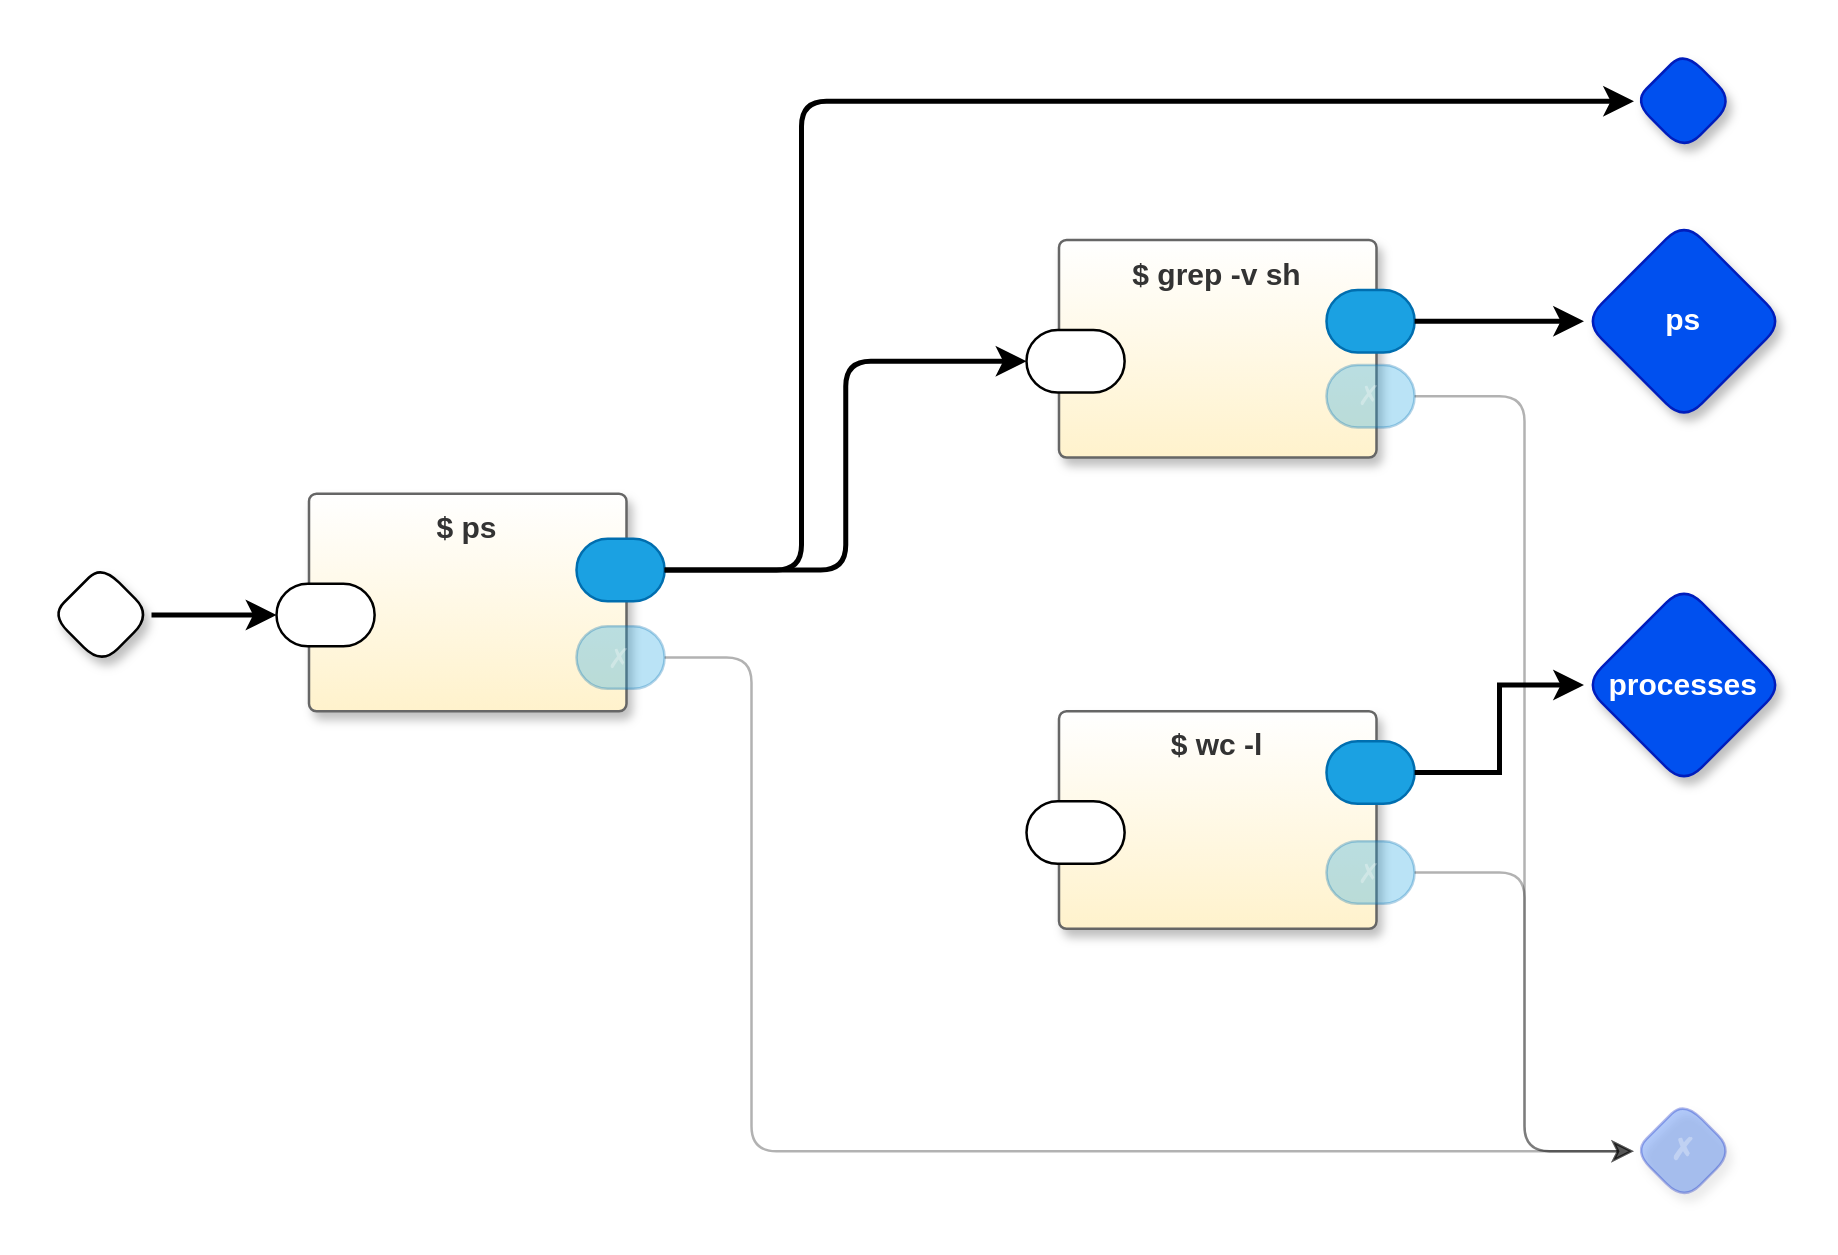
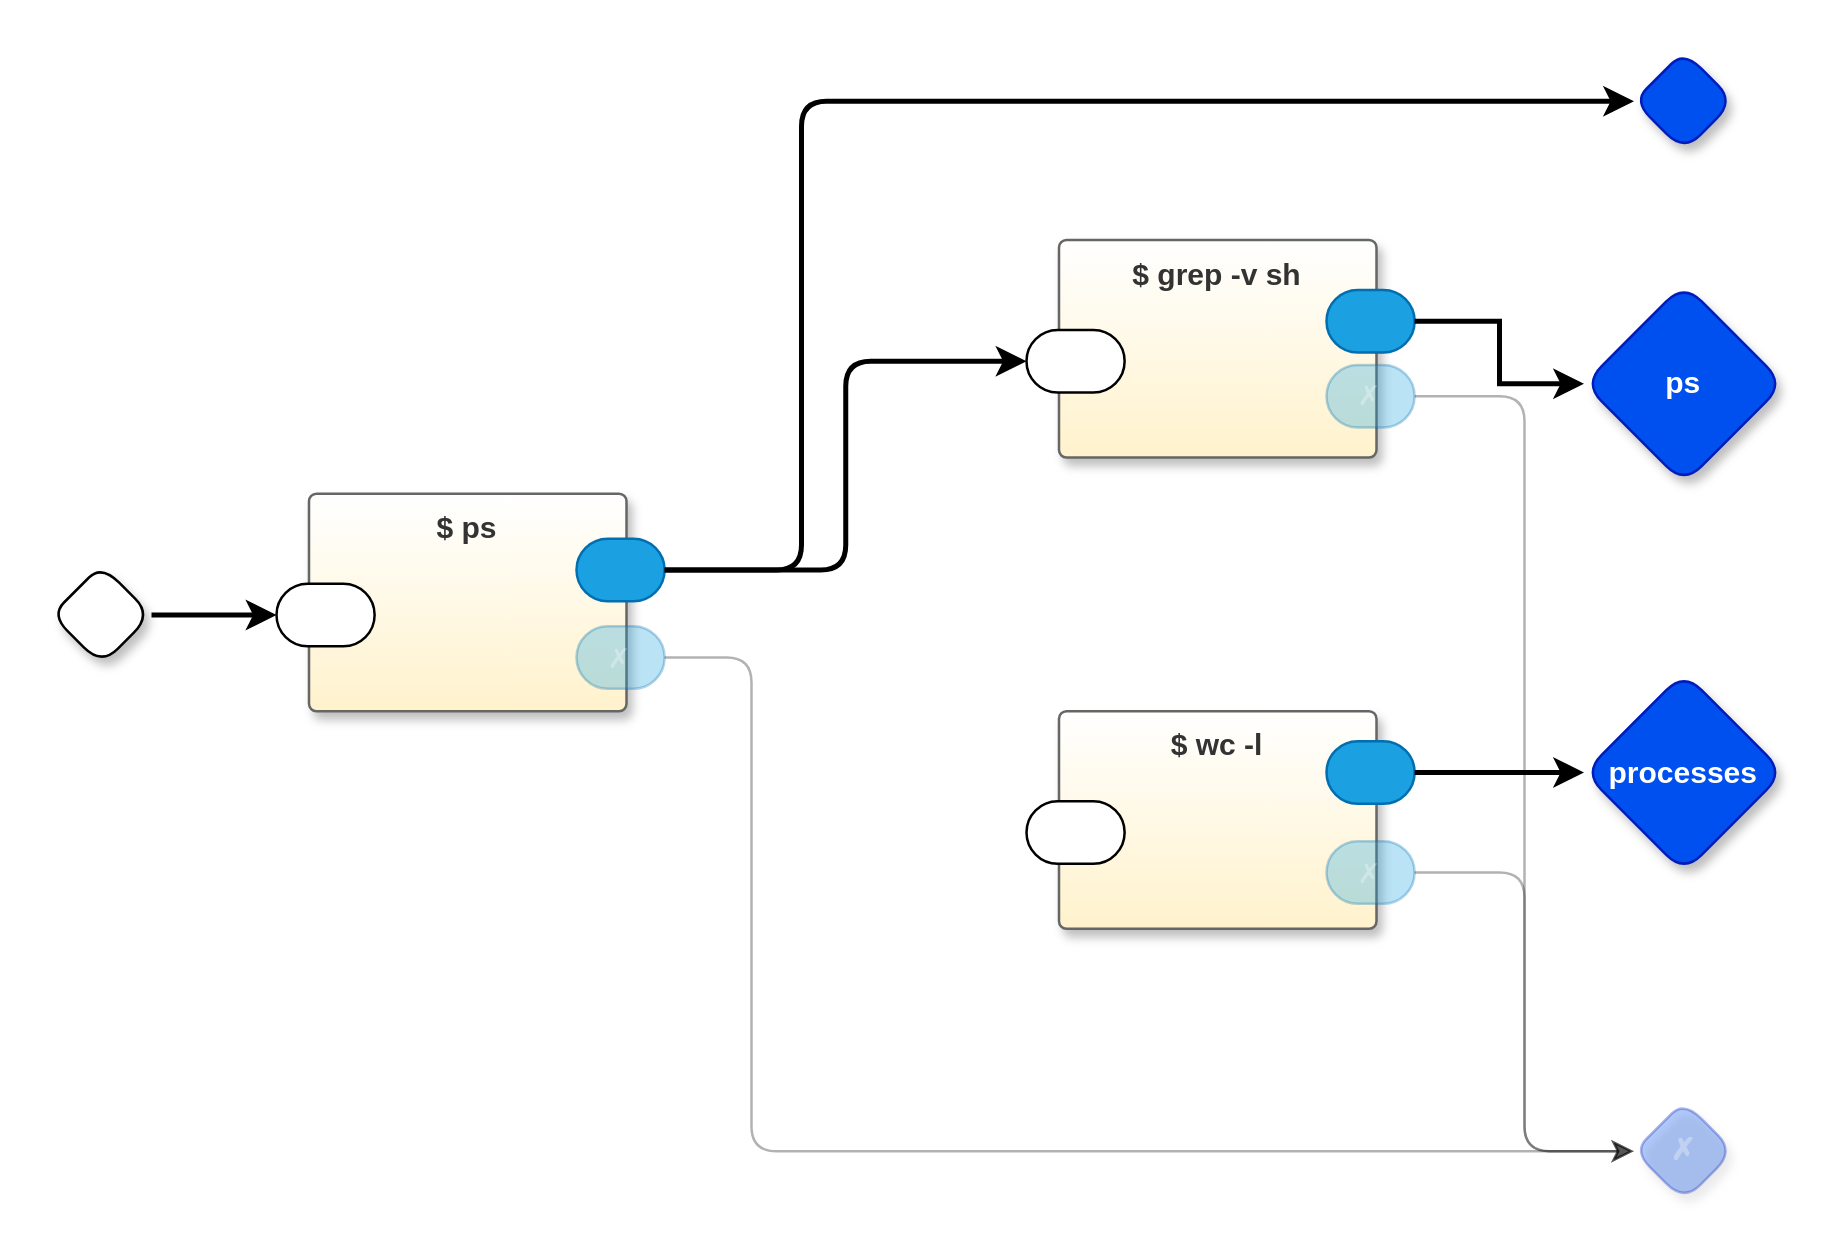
- <mxCell id="3" value="ps" style="rhombus;whiteSpace=wrap;html=1;rounded=1;fillColor=#0050ef;fontColor=#ffffff;strokeColor=#001DBC;fontStyle=1;glass=0;sketch=0;fontSize=12;points=[[0,0.5,0,0,0],[0.5,0,0,0,0],[0.5,1,0,0,0],[1,0.5,0,0,0]];shadow=1;" parent="1" vertex="1"><mxGeometry x="633" y="88" width="80" height="80" as="geometry" /></mxCell>
+ <mxCell id="3" value="ps" style="rhombus;whiteSpace=wrap;html=1;rounded=1;fillColor=#0050ef;fontColor=#ffffff;strokeColor=#001DBC;fontStyle=1;glass=0;sketch=0;fontSize=12;points=[[0,0.5,0,0,0],[0.5,0,0,0,0],[0.5,1,0,0,0],[1,0.5,0,0,0]];shadow=1;" parent="1" vertex="1"><mxGeometry x="633" y="113" width="80" height="80" as="geometry" /></mxCell>
- <mxCell id="8" value="processes" style="rhombus;whiteSpace=wrap;html=1;rounded=1;fillColor=#0050ef;fontColor=#ffffff;strokeColor=#001DBC;fontStyle=1;glass=0;sketch=0;fontSize=12;points=[[0,0.5,0,0,0],[0.5,0,0,0,0],[0.5,1,0,0,0],[1,0.5,0,0,0]];shadow=1;" parent="1" vertex="1"><mxGeometry x="633" y="233.5" width="80" height="80" as="geometry" /></mxCell>
+ <mxCell id="8" value="processes" style="rhombus;whiteSpace=wrap;html=1;rounded=1;fillColor=#0050ef;fontColor=#ffffff;strokeColor=#001DBC;fontStyle=1;glass=0;sketch=0;fontSize=12;points=[[0,0.5,0,0,0],[0.5,0,0,0,0],[0.5,1,0,0,0],[1,0.5,0,0,0]];shadow=1;" parent="1" vertex="1"><mxGeometry x="633" y="268.5" width="80" height="80" as="geometry" /></mxCell>
